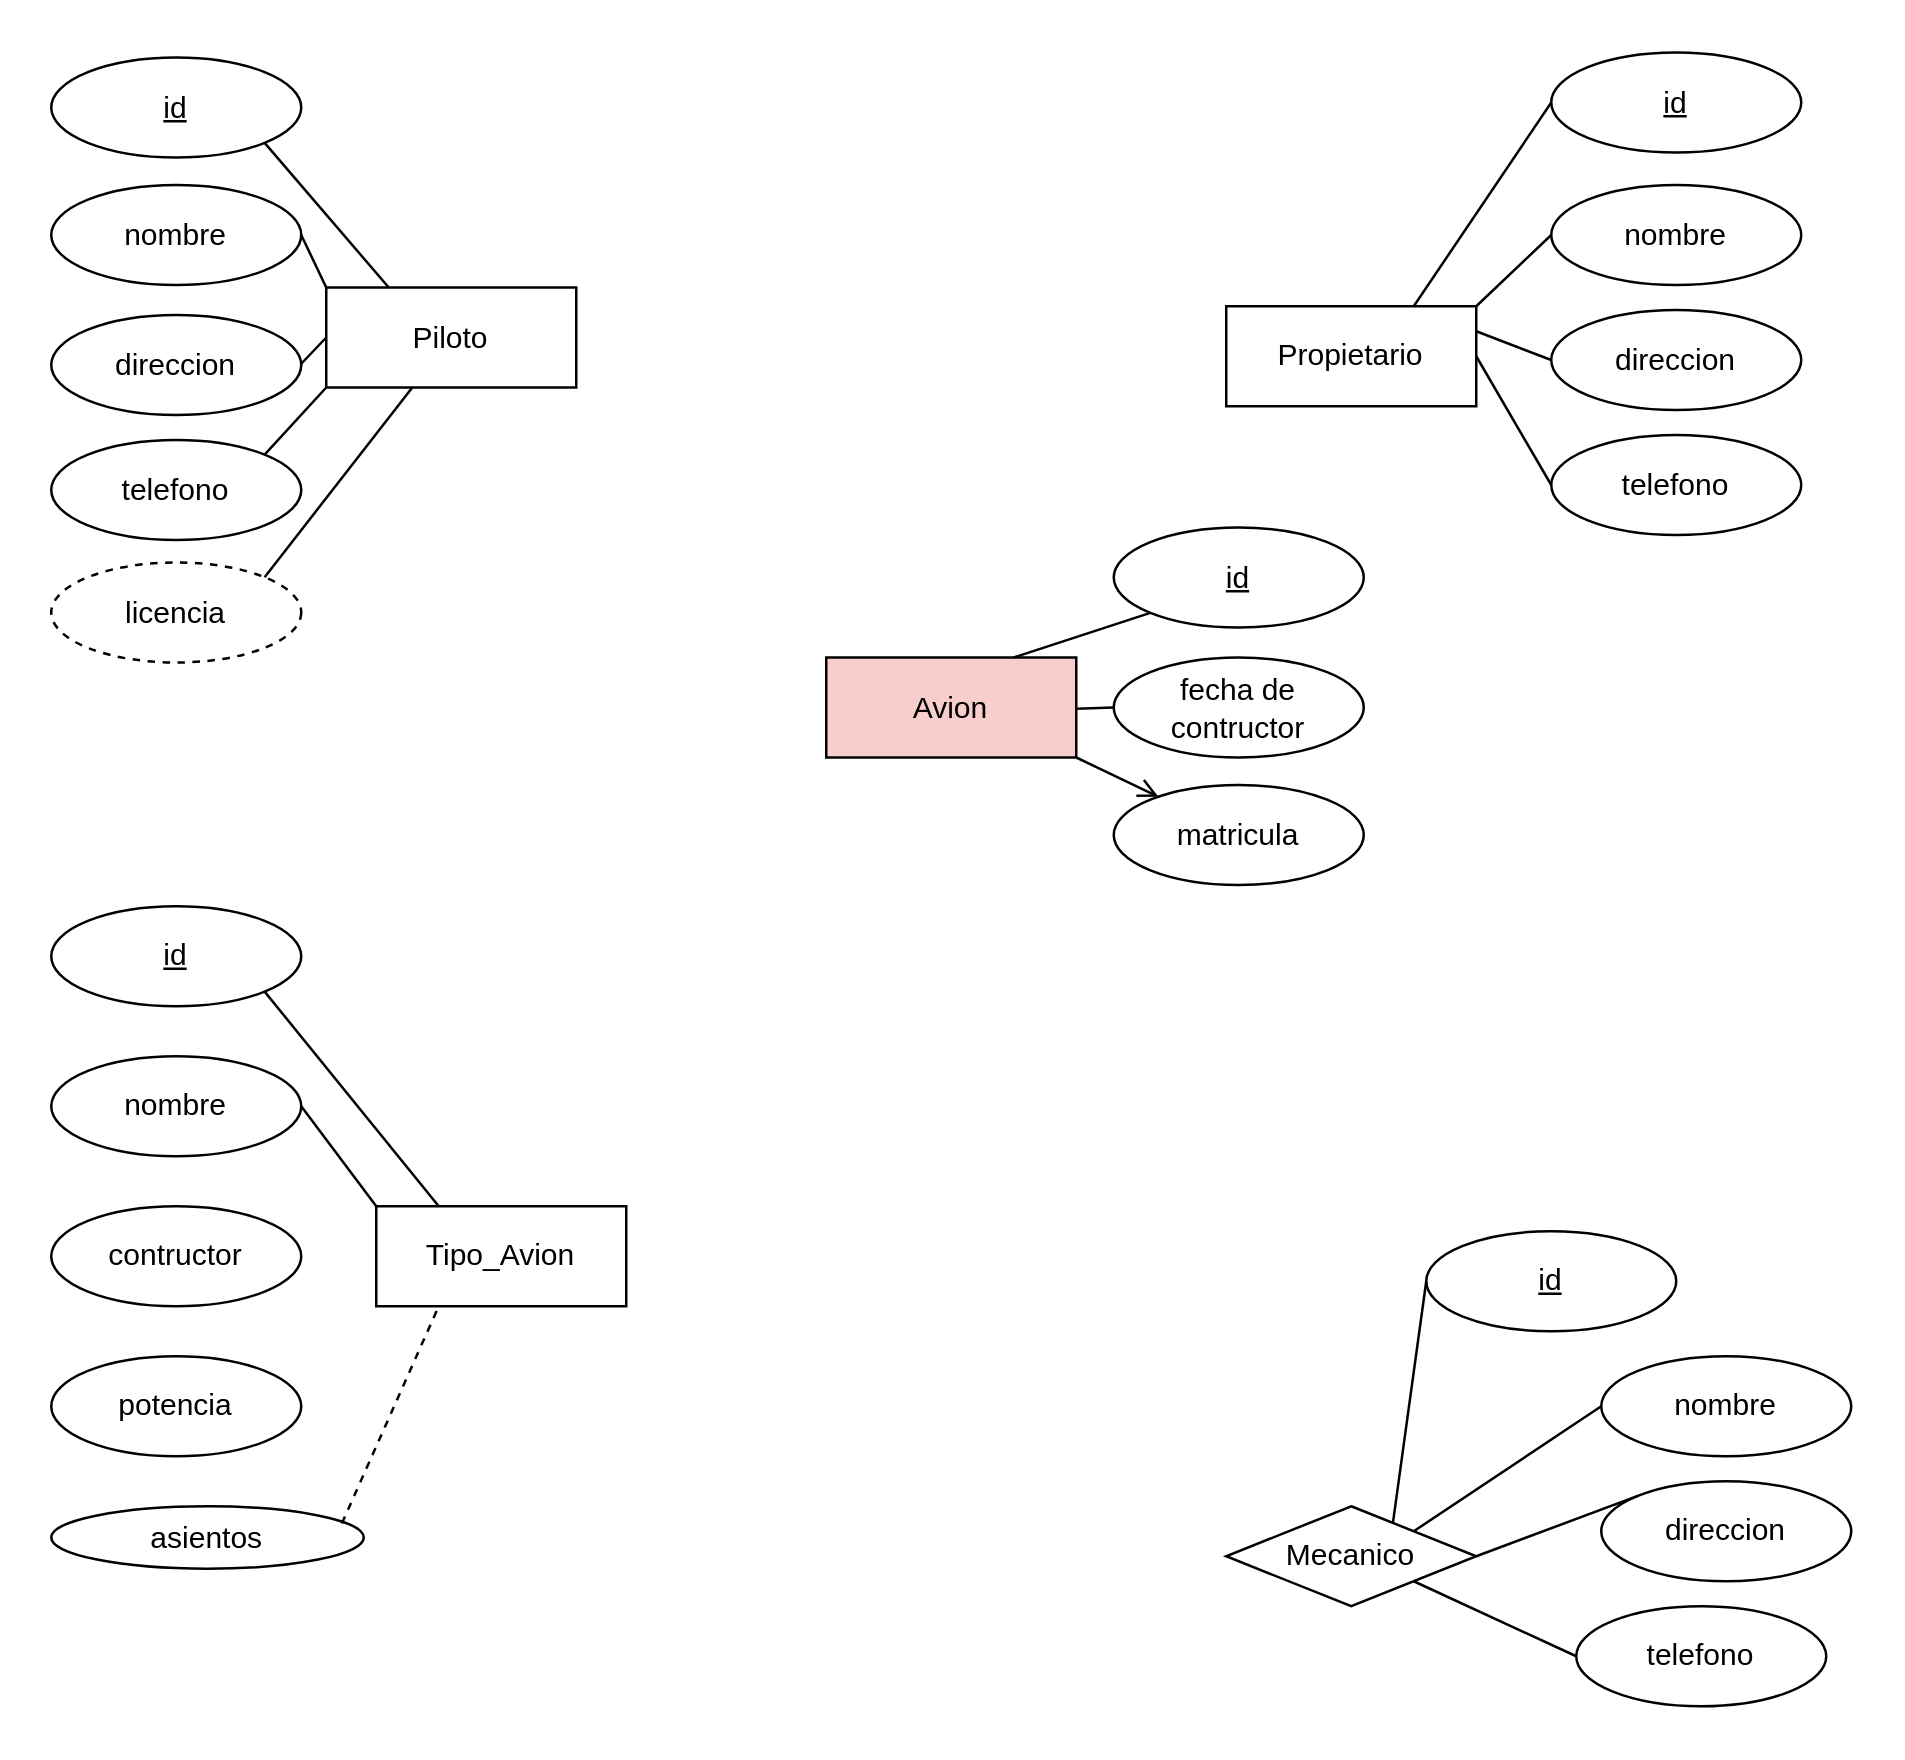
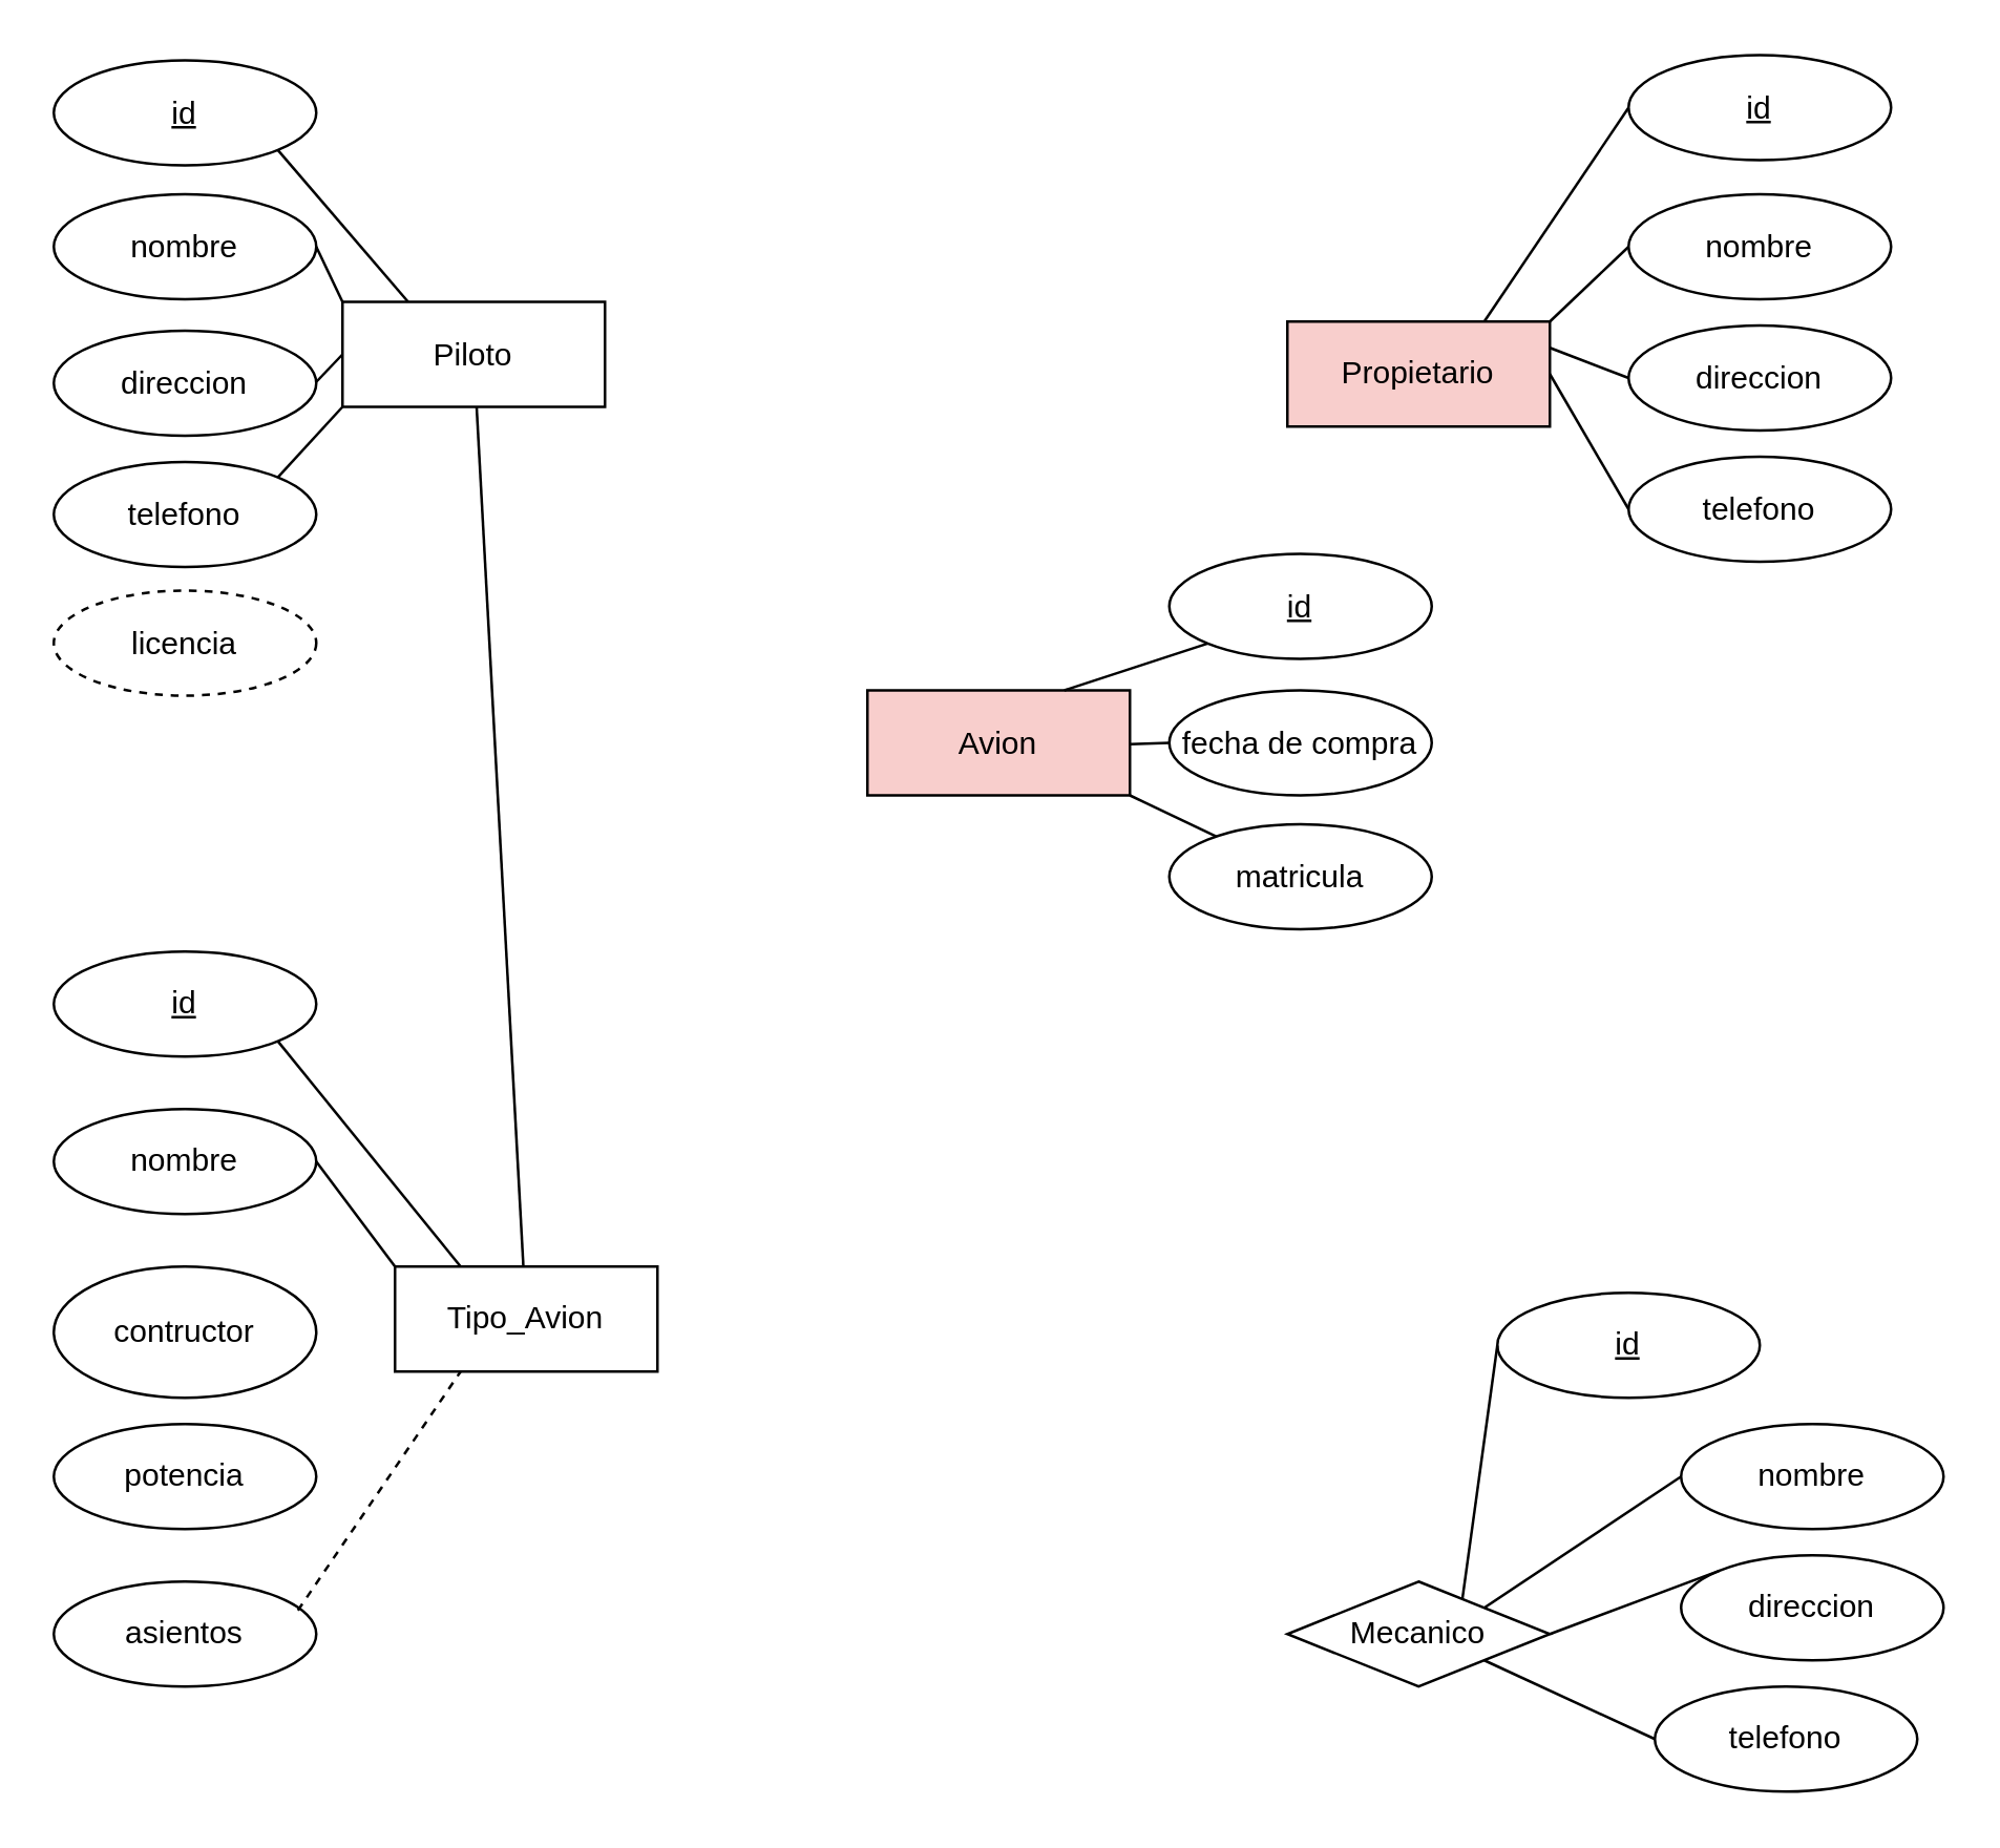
- <mxCell id="6" value="Propietario" style="whiteSpace=wrap;html=1;align=center;" parent="1" vertex="1"><mxGeometry x="490" y="122" width="100" height="40" as="geometry" /></mxCell>
+ <mxCell id="6" value="Propietario" style="whiteSpace=wrap;html=1;align=center;fillColor=#f8cecc;" parent="1" vertex="1"><mxGeometry x="490" y="122" width="100" height="40" as="geometry" /></mxCell>
- <mxCell id="39" value="" style="endArrow=none;html=1;rounded=0;entryX=1;entryY=0;entryDx=0;entryDy=0;" parent="1" source="17" target="22" edge="1"><mxGeometry relative="1" as="geometry"><mxPoint x="120" y="213.5" as="sourcePoint" /><mxPoint x="150" y="255.5" as="targetPoint" /></mxGeometry></mxCell>
+ <mxCell id="39" value="" style="endArrow=none;html=1;rounded=0;" parent="1" source="17" target="11" edge="1"><mxGeometry relative="1" as="geometry"><mxPoint x="120" y="213.5" as="sourcePoint" /><mxPoint x="150" y="255.5" as="targetPoint" /></mxGeometry></mxCell>
- <mxCell id="4" value="fecha de contructor" style="ellipse;whiteSpace=wrap;html=1;align=center;" parent="1" vertex="1"><mxGeometry x="445" y="262.5" width="100" height="40" as="geometry" /></mxCell>
+ <mxCell id="4" value="fecha de compra" style="ellipse;whiteSpace=wrap;html=1;align=center;" parent="1" vertex="1"><mxGeometry x="445" y="262.5" width="100" height="40" as="geometry" /></mxCell>
- <mxCell id="30" value="" style="endArrow=open;html=1;rounded=0;exitX=1;exitY=1;exitDx=0;exitDy=0;" parent="1" source="2" target="3" edge="1"><mxGeometry relative="1" as="geometry"><mxPoint x="585" y="292.5" as="sourcePoint" /><mxPoint x="555" y="292.5" as="targetPoint" /></mxGeometry></mxCell>
+ <mxCell id="30" value="" style="endArrow=none;html=1;rounded=0;exitX=1;exitY=1;exitDx=0;exitDy=0;" parent="1" source="2" target="3" edge="1"><mxGeometry relative="1" as="geometry"><mxPoint x="585" y="292.5" as="sourcePoint" /><mxPoint x="555" y="292.5" as="targetPoint" /></mxGeometry></mxCell>
- <mxCell id="14" value="contructor" style="ellipse;whiteSpace=wrap;html=1;align=center;" parent="1" vertex="1"><mxGeometry x="20" y="482" width="100" height="40" as="geometry" /></mxCell>
+ <mxCell id="14" value="contructor" style="ellipse;whiteSpace=wrap;html=1;align=center;" parent="1" vertex="1"><mxGeometry x="20" y="482" width="100" height="50" as="geometry" /></mxCell>
- <mxCell id="16" value="asientos" style="ellipse;whiteSpace=wrap;html=1;align=center;" parent="1" vertex="1"><mxGeometry x="20" y="602" width="125" height="25" as="geometry" /></mxCell>
+ <mxCell id="16" value="asientos" style="ellipse;whiteSpace=wrap;html=1;align=center;" parent="1" vertex="1"><mxGeometry x="20" y="602" width="100" height="40" as="geometry" /></mxCell>
